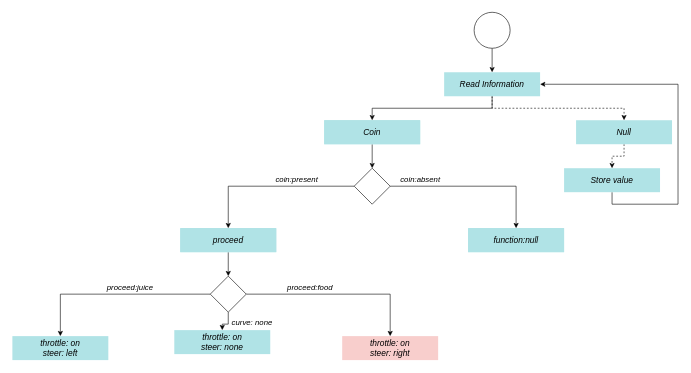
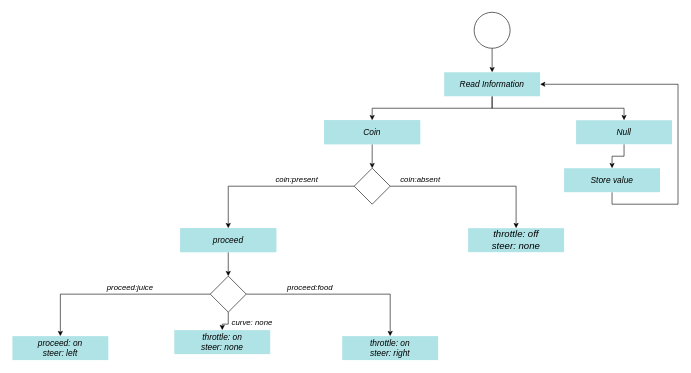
- <mxCell id="30" style="edgeStyle=orthogonalEdgeStyle;rounded=0;orthogonalLoop=1;jettySize=auto;html=1;entryX=0.5;entryY=0;entryDx=0;entryDy=0;exitX=0.5;exitY=1;exitDx=0;exitDy=0;dashed=1;" parent="1" source="31" target="33" edge="1"><mxGeometry relative="1" as="geometry" /></mxCell>
+ <mxCell id="30" style="edgeStyle=orthogonalEdgeStyle;rounded=0;orthogonalLoop=1;jettySize=auto;html=1;entryX=0.5;entryY=0;entryDx=0;entryDy=0;exitX=0.5;exitY=1;exitDx=0;exitDy=0;" parent="1" source="31" target="33" edge="1"><mxGeometry relative="1" as="geometry" /></mxCell>
- <mxCell id="32" style="edgeStyle=orthogonalEdgeStyle;rounded=0;orthogonalLoop=1;jettySize=auto;html=1;entryX=0.5;entryY=0;entryDx=0;entryDy=0;dashed=1;" parent="1" source="33" target="35" edge="1"><mxGeometry relative="1" as="geometry" /></mxCell>
+ <mxCell id="32" style="edgeStyle=orthogonalEdgeStyle;rounded=0;orthogonalLoop=1;jettySize=auto;html=1;entryX=0.5;entryY=0;entryDx=0;entryDy=0;" parent="1" source="33" target="35" edge="1"><mxGeometry relative="1" as="geometry" /></mxCell>
- <mxCell id="28" value="&lt;span style=&quot;font-size: 14px&quot;&gt;function:null&lt;br style=&quot;font-size: 14px&quot;&gt;&lt;/span&gt;" style="rounded=0;whiteSpace=wrap;html=1;fillColor=#b0e3e6;strokeColor=none;fontStyle=2;fontSize=14;" parent="1" vertex="1"><mxGeometry x="780" y="380" width="160" height="40" as="geometry" /></mxCell>
- <mxCell id="23" value="&lt;font style=&quot;font-size: 14px;&quot;&gt;throttle: on&lt;br style=&quot;font-size: 14px;&quot;&gt;steer: left&lt;br style=&quot;font-size: 14px;&quot;&gt;&lt;/font&gt;" style="rounded=0;whiteSpace=wrap;html=1;fillColor=#b0e3e6;fontStyle=2;strokeColor=none;fontSize=14;" parent="1" vertex="1"><mxGeometry x="20" y="560" width="160" height="40" as="geometry" /></mxCell>
+ <mxCell id="23" value="&lt;font style=&quot;font-size: 14px;&quot;&gt;proceed: on&lt;br style=&quot;font-size: 14px;&quot;&gt;steer: left&lt;br style=&quot;font-size: 14px;&quot;&gt;&lt;/font&gt;" style="rounded=0;whiteSpace=wrap;html=1;fillColor=#b0e3e6;fontStyle=2;strokeColor=none;fontSize=14;" parent="1" vertex="1"><mxGeometry x="20" y="560" width="160" height="40" as="geometry" /></mxCell>
- <mxCell id="24" value="&lt;font style=&quot;font-size: 14px;&quot;&gt;throttle: on&lt;br style=&quot;font-size: 14px;&quot;&gt;steer: right&lt;br style=&quot;font-size: 14px;&quot;&gt;&lt;/font&gt;" style="rounded=0;whiteSpace=wrap;html=1;fillColor=#f8cecc;fontStyle=2;strokeColor=none;fontSize=14;" parent="1" vertex="1"><mxGeometry x="570" y="560" width="160" height="40" as="geometry" /></mxCell>
+ <mxCell id="24" value="&lt;font style=&quot;font-size: 14px;&quot;&gt;throttle: on&lt;br style=&quot;font-size: 14px;&quot;&gt;steer: right&lt;br style=&quot;font-size: 14px;&quot;&gt;&lt;/font&gt;" style="rounded=0;whiteSpace=wrap;html=1;fillColor=#b0e3e6;fontStyle=2;strokeColor=none;fontSize=14;" parent="1" vertex="1"><mxGeometry x="570" y="560" width="160" height="40" as="geometry" /></mxCell>
